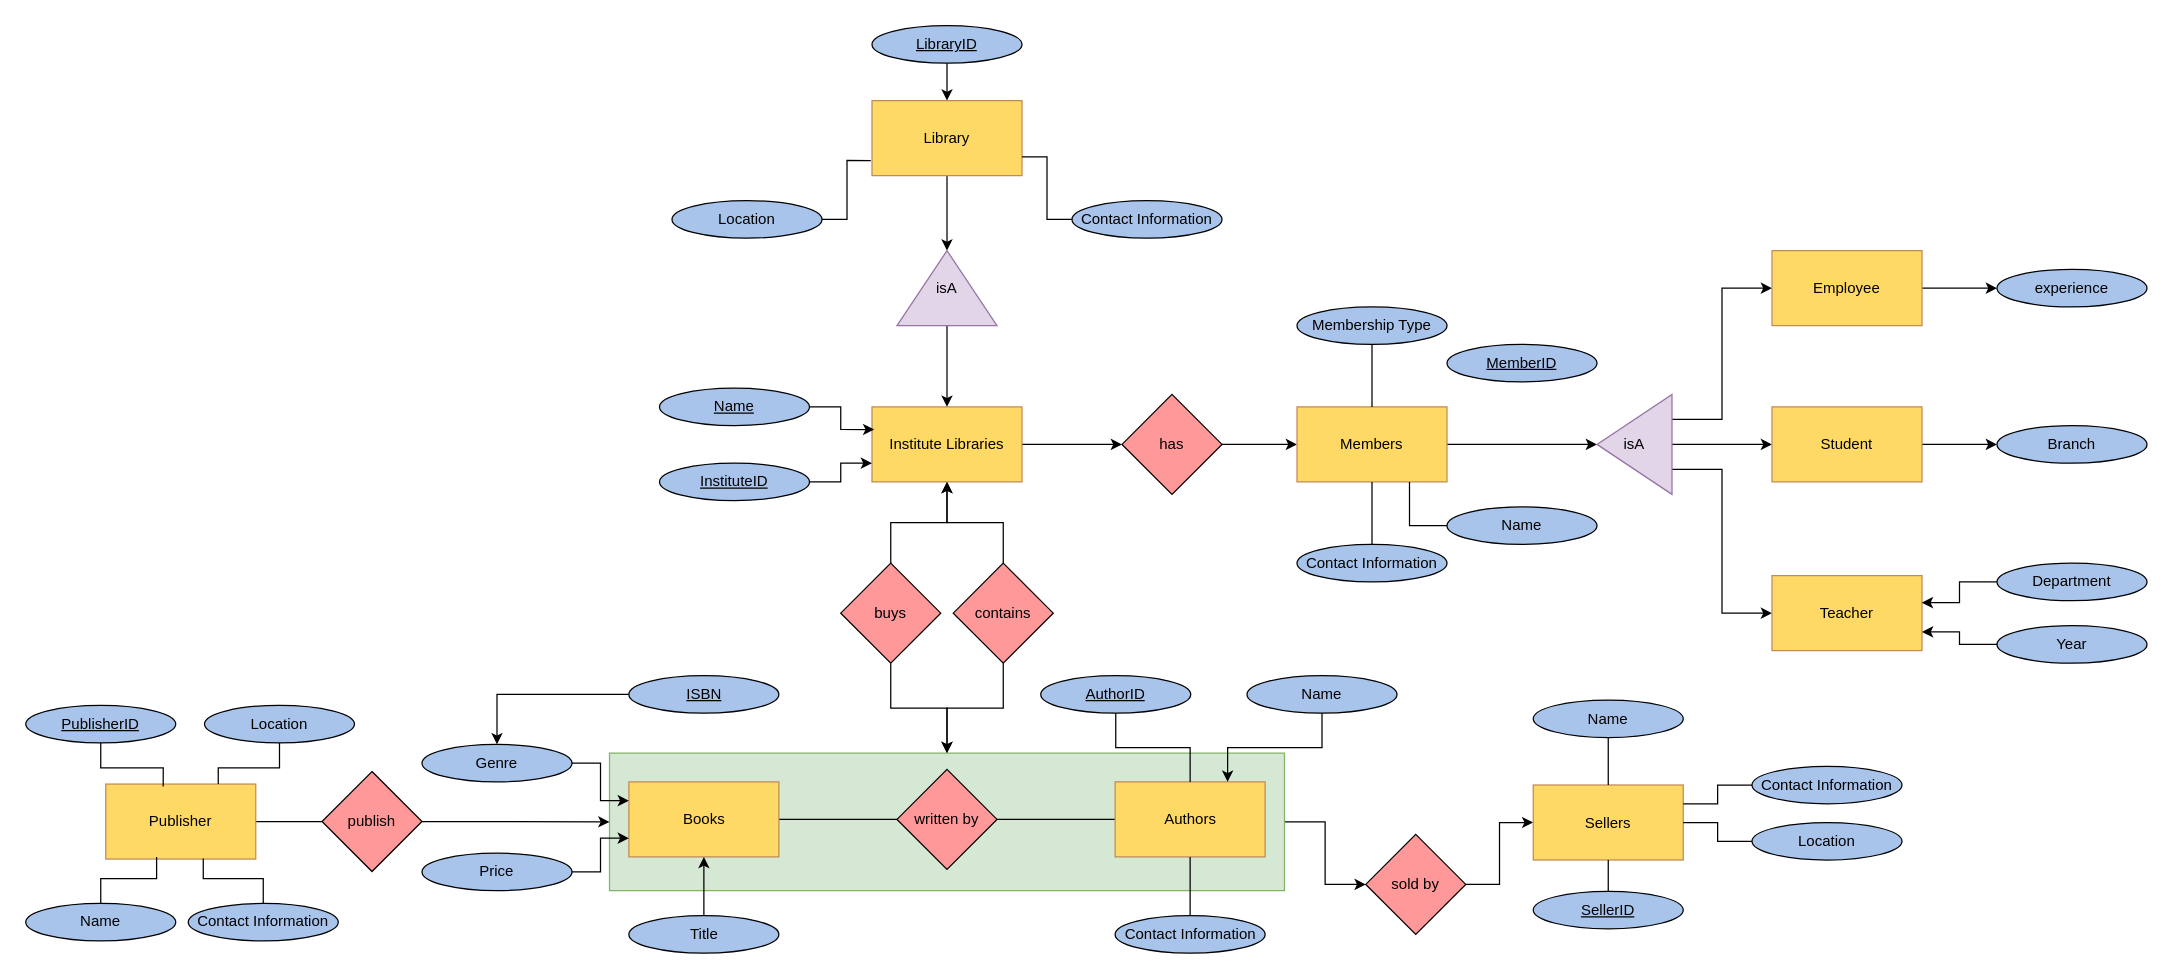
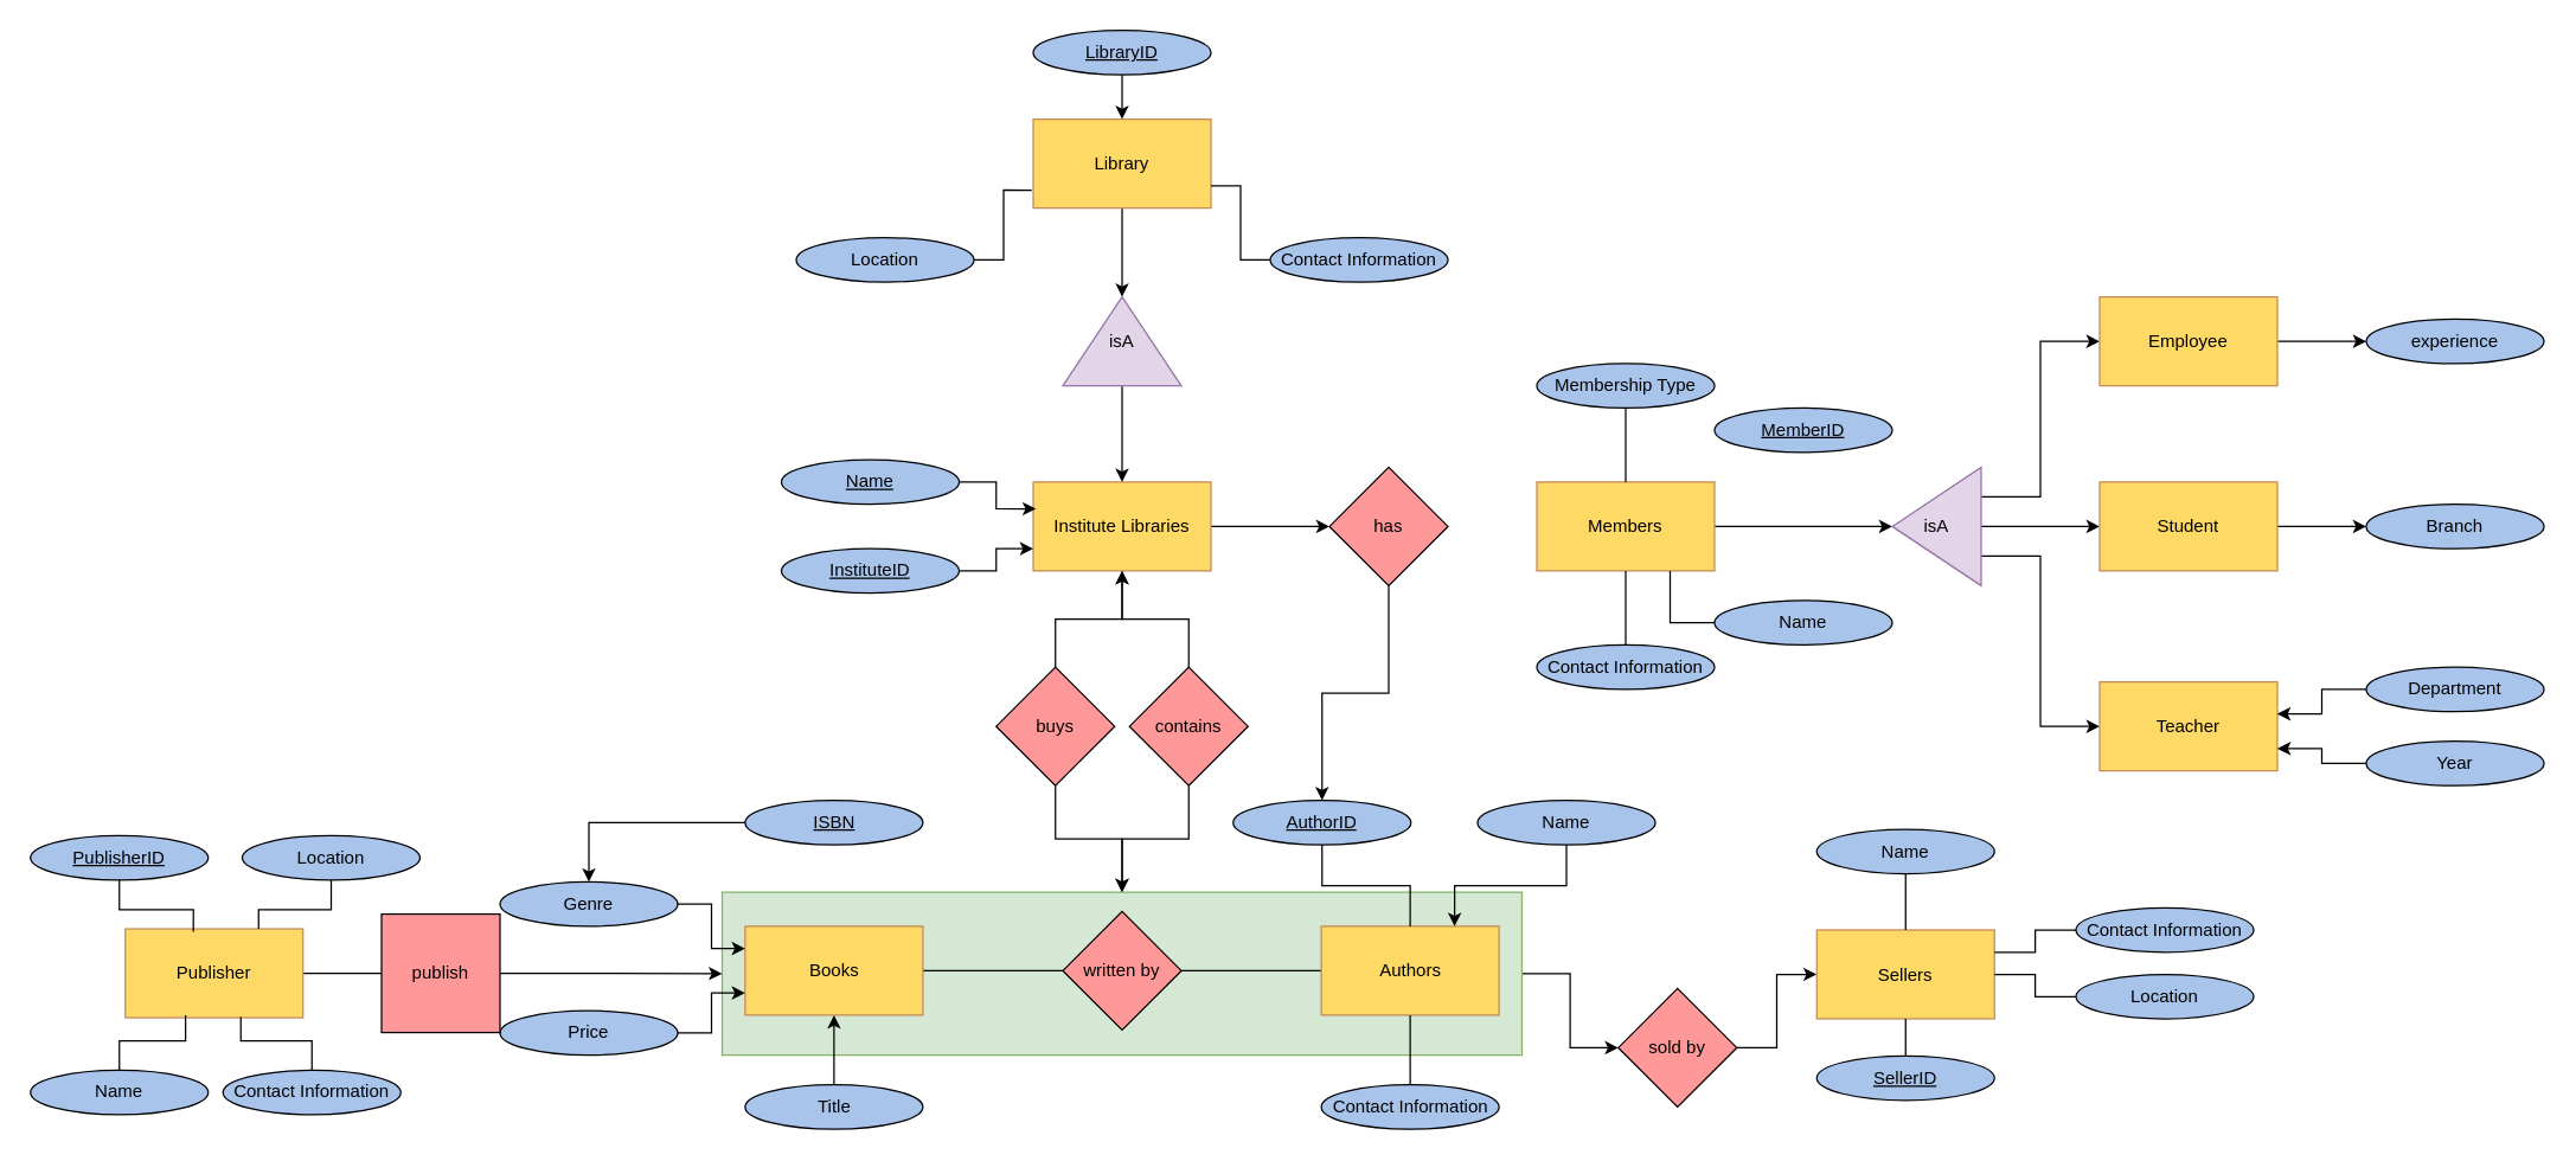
- <mxCell id="67" value="" style="edgeStyle=orthogonalEdgeStyle;rounded=0;orthogonalLoop=1;jettySize=auto;html=1;" parent="1" source="68" target="71" edge="1"><mxGeometry relative="1" as="geometry" /></mxCell>
+ <mxCell id="67" value="" style="edgeStyle=orthogonalEdgeStyle;rounded=0;orthogonalLoop=1;jettySize=auto;html=1;" parent="1" source="68" target="32" edge="1"><mxGeometry relative="1" as="geometry" /></mxCell>
- <mxCell id="43" value="publish" style="rhombus;whiteSpace=wrap;html=1;fillColor=#FF9999;" parent="1" vertex="1"><mxGeometry x="257" y="616.75" width="80" height="80" as="geometry" /></mxCell>
+ <mxCell id="43" value="publish" style="whiteSpace=wrap;html=1;fillColor=#FF9999;rounded=0;" parent="1" vertex="1"><mxGeometry x="257" y="616.75" width="80" height="80" as="geometry" /></mxCell>
